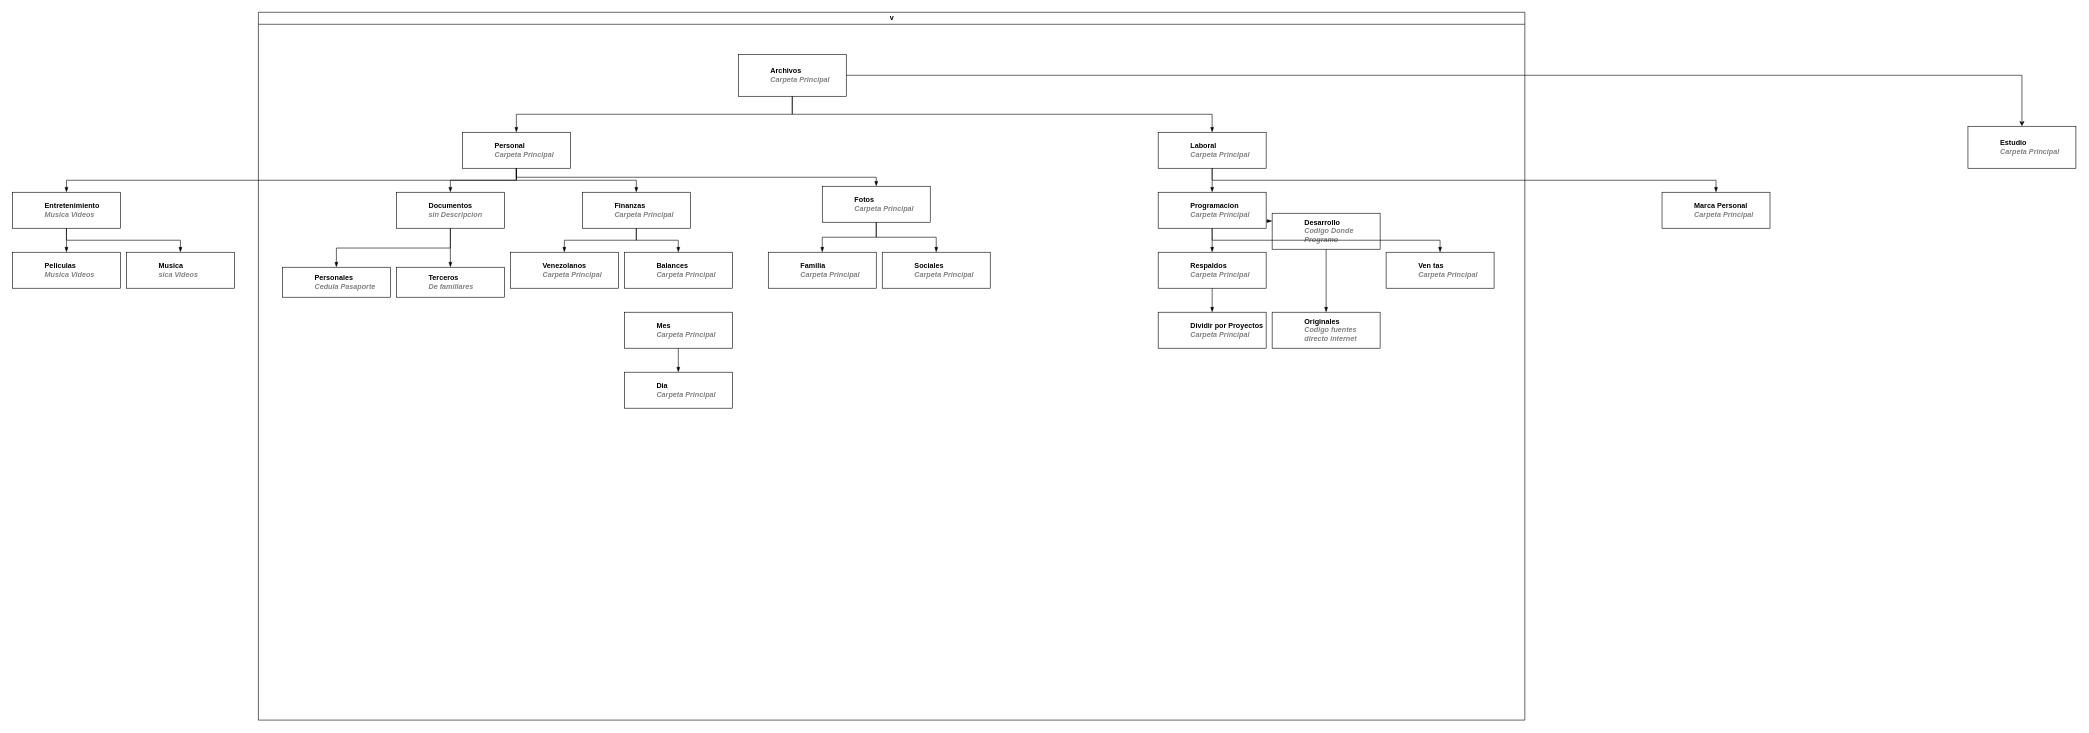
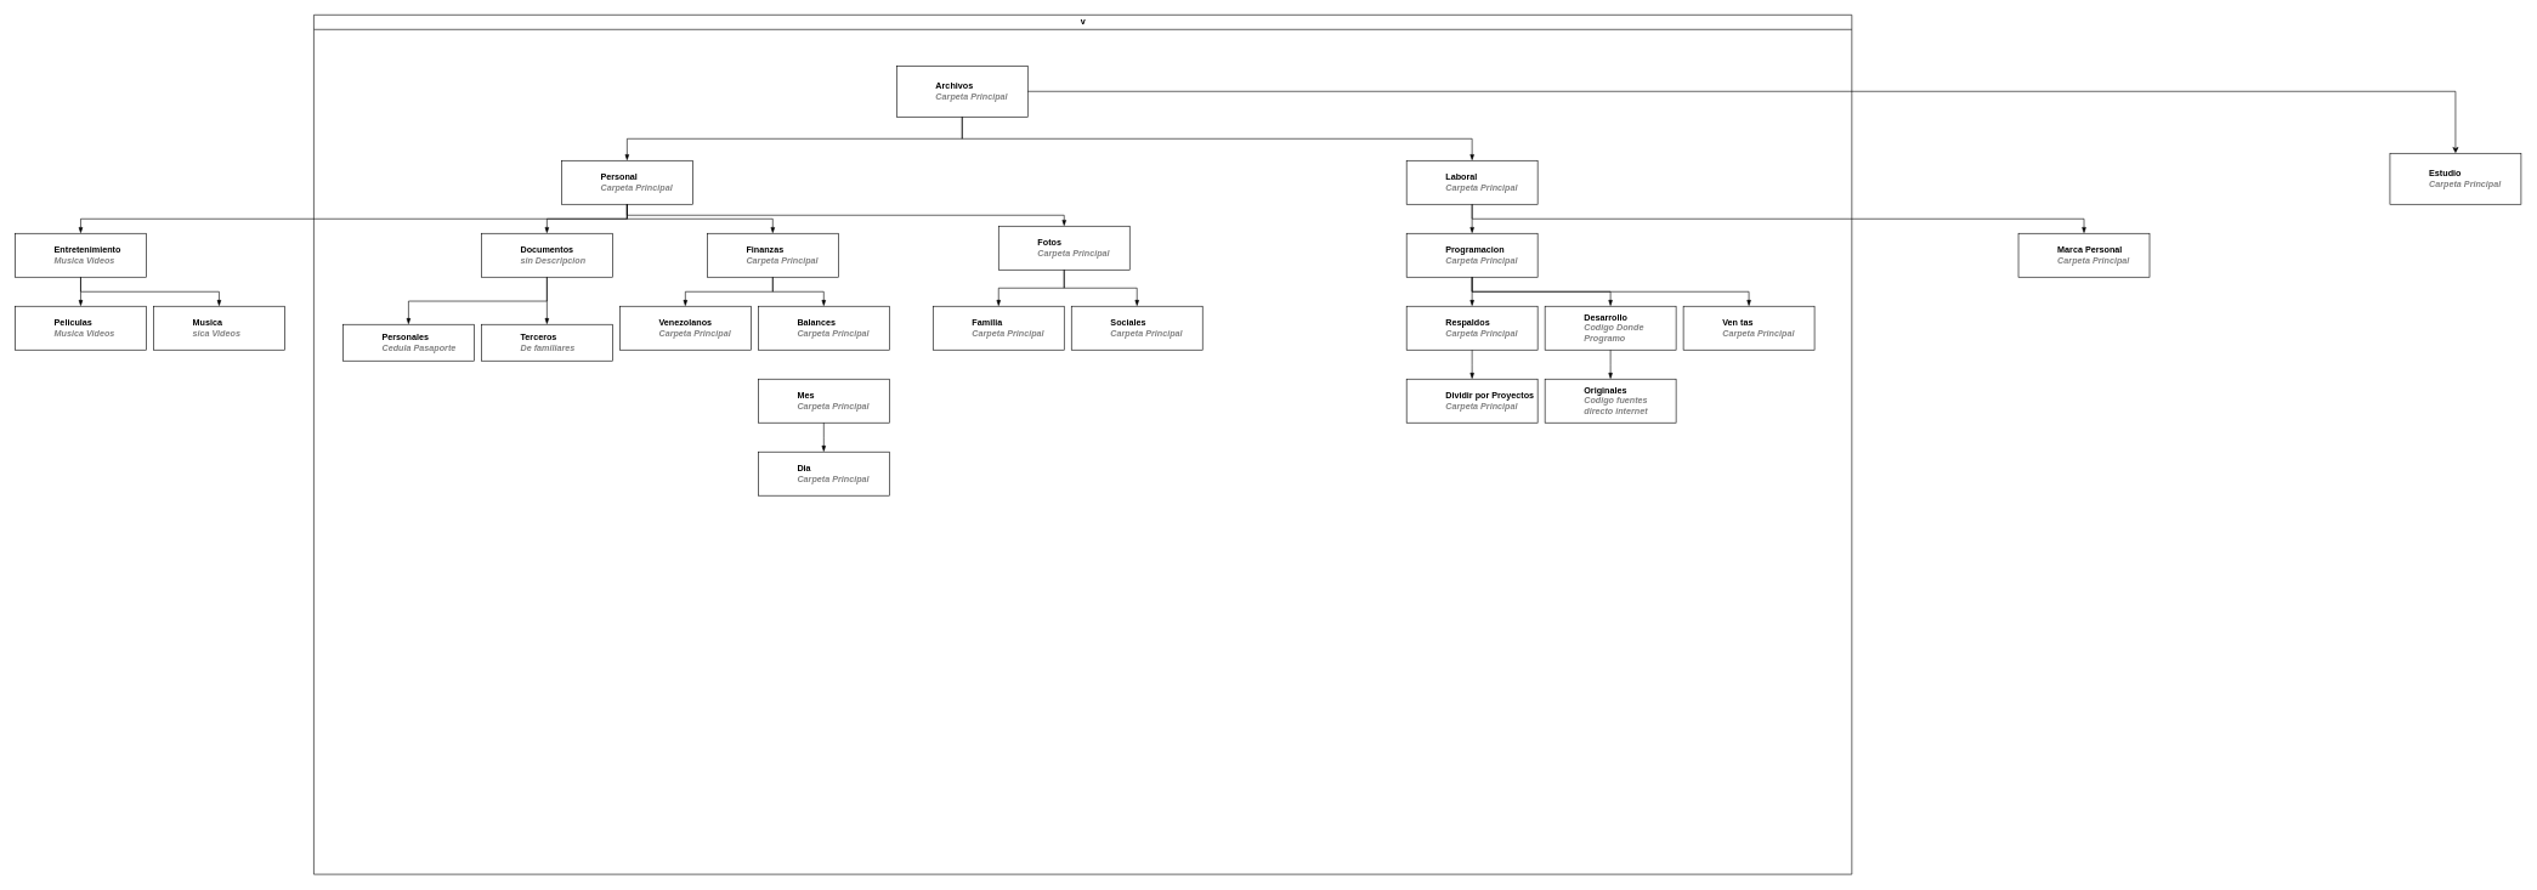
- <mxCell id="34" value="Desarrollo&lt;br&gt;&lt;font color=&quot;#808080&quot;&gt;&lt;i&gt;Codigo Donde Programo&lt;br&gt;&lt;/i&gt;&lt;/font&gt;" style="label;whiteSpace=wrap;html=1;rounded=0;glass=0;treeMoving=1;treeFolding=1;" parent="2" vertex="1"><mxGeometry x="1690" y="335" width="180" height="60" as="geometry" /></mxCell>
+ <mxCell id="34" value="Desarrollo&lt;br&gt;&lt;font color=&quot;#808080&quot;&gt;&lt;i&gt;Codigo Donde Programo&lt;br&gt;&lt;/i&gt;&lt;/font&gt;" style="label;whiteSpace=wrap;html=1;rounded=0;glass=0;treeMoving=1;treeFolding=1;" parent="2" vertex="1"><mxGeometry x="1690" y="400" width="180" height="60" as="geometry" /></mxCell>
